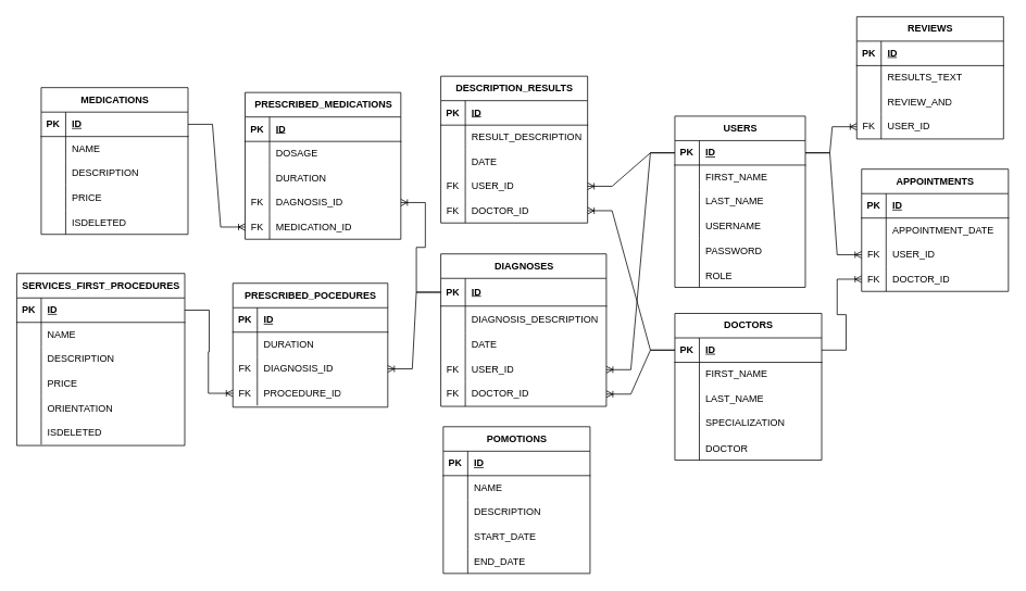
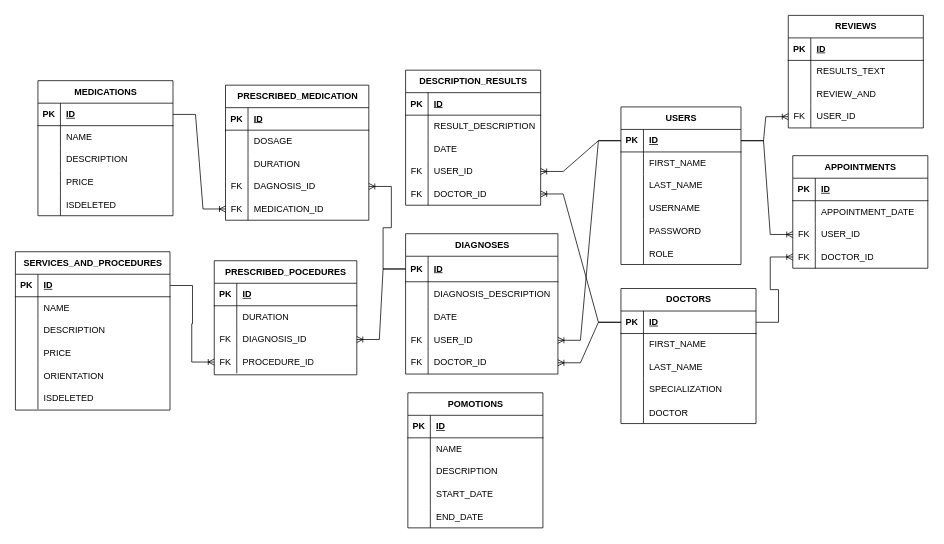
- <mxCell id="104" value="PRESCRIBED_MEDICATIONS" style="shape=table;startSize=30;container=1;collapsible=1;childLayout=tableLayout;fixedRows=1;rowLines=0;fontStyle=1;align=center;resizeLast=1;html=1;" parent="1" vertex="1"><mxGeometry x="300" y="113" width="191" height="180" as="geometry" /></mxCell>
+ <mxCell id="104" value="PRESCRIBED_MEDICATION" style="shape=table;startSize=30;container=1;collapsible=1;childLayout=tableLayout;fixedRows=1;rowLines=0;fontStyle=1;align=center;resizeLast=1;html=1;" parent="1" vertex="1"><mxGeometry x="300" y="113" width="191" height="180" as="geometry" /></mxCell>
- <mxCell id="136" value="SERVICES_FIRST_PROCEDURES" style="shape=table;startSize=30;container=1;collapsible=1;childLayout=tableLayout;fixedRows=1;rowLines=0;fontStyle=1;align=center;resizeLast=1;html=1;" parent="1" vertex="1"><mxGeometry x="20" y="335" width="206" height="211" as="geometry" /></mxCell>
+ <mxCell id="136" value="SERVICES_AND_PROCEDURES" style="shape=table;startSize=30;container=1;collapsible=1;childLayout=tableLayout;fixedRows=1;rowLines=0;fontStyle=1;align=center;resizeLast=1;html=1;" parent="1" vertex="1"><mxGeometry x="20" y="335" width="206" height="211" as="geometry" /></mxCell>
